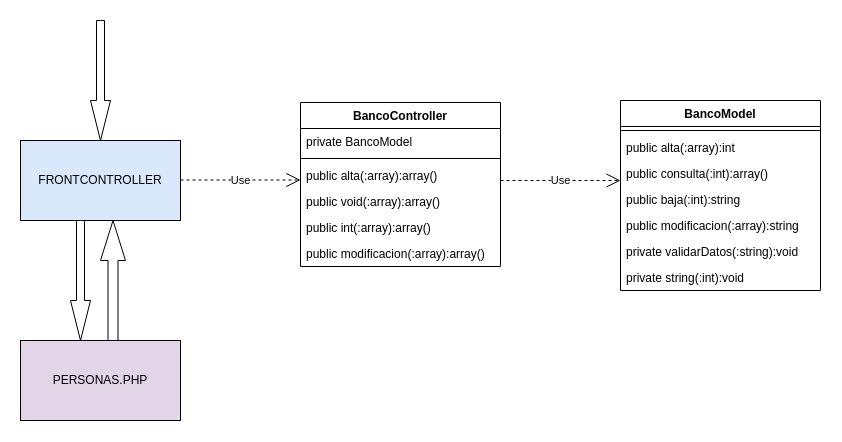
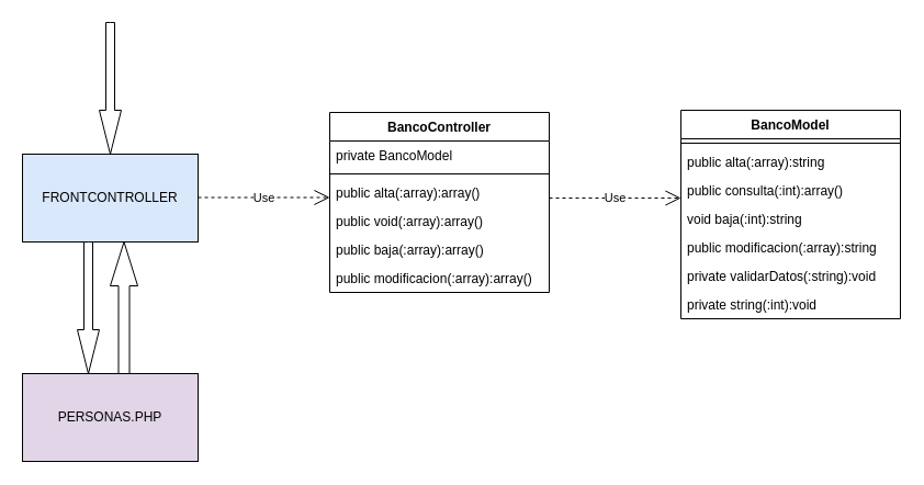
- <mxCell id="12" value="public alta(:array):int" style="text;strokeColor=none;fillColor=none;align=left;verticalAlign=top;spacingLeft=4;spacingRight=4;overflow=hidden;rotatable=0;points=[[0,0.5],[1,0.5]];portConstraint=eastwest;whiteSpace=wrap;html=1;" vertex="1" parent="10"><mxGeometry y="34" width="200" height="26" as="geometry" /></mxCell>
+ <mxCell id="12" value="public alta(:array):string" style="text;strokeColor=none;fillColor=none;align=left;verticalAlign=top;spacingLeft=4;spacingRight=4;overflow=hidden;rotatable=0;points=[[0,0.5],[1,0.5]];portConstraint=eastwest;whiteSpace=wrap;html=1;" vertex="1" parent="10"><mxGeometry y="34" width="200" height="26" as="geometry" /></mxCell>
- <mxCell id="14" value="public baja(:int):string" style="text;strokeColor=none;fillColor=none;align=left;verticalAlign=top;spacingLeft=4;spacingRight=4;overflow=hidden;rotatable=0;points=[[0,0.5],[1,0.5]];portConstraint=eastwest;whiteSpace=wrap;html=1;" vertex="1" parent="10"><mxGeometry y="86" width="200" height="26" as="geometry" /></mxCell>
+ <mxCell id="14" value="void baja(:int):string" style="text;strokeColor=none;fillColor=none;align=left;verticalAlign=top;spacingLeft=4;spacingRight=4;overflow=hidden;rotatable=0;points=[[0,0.5],[1,0.5]];portConstraint=eastwest;whiteSpace=wrap;html=1;" vertex="1" parent="10"><mxGeometry y="86" width="200" height="26" as="geometry" /></mxCell>
- <mxCell id="8" value="public int(:array):array()" style="text;strokeColor=none;fillColor=none;align=left;verticalAlign=top;spacingLeft=4;spacingRight=4;overflow=hidden;rotatable=0;points=[[0,0.5],[1,0.5]];portConstraint=eastwest;whiteSpace=wrap;html=1;" vertex="1" parent="3"><mxGeometry y="112" width="200" height="26" as="geometry" /></mxCell>
+ <mxCell id="8" value="public baja(:array):array()" style="text;strokeColor=none;fillColor=none;align=left;verticalAlign=top;spacingLeft=4;spacingRight=4;overflow=hidden;rotatable=0;points=[[0,0.5],[1,0.5]];portConstraint=eastwest;whiteSpace=wrap;html=1;" vertex="1" parent="3"><mxGeometry y="112" width="200" height="26" as="geometry" /></mxCell>
